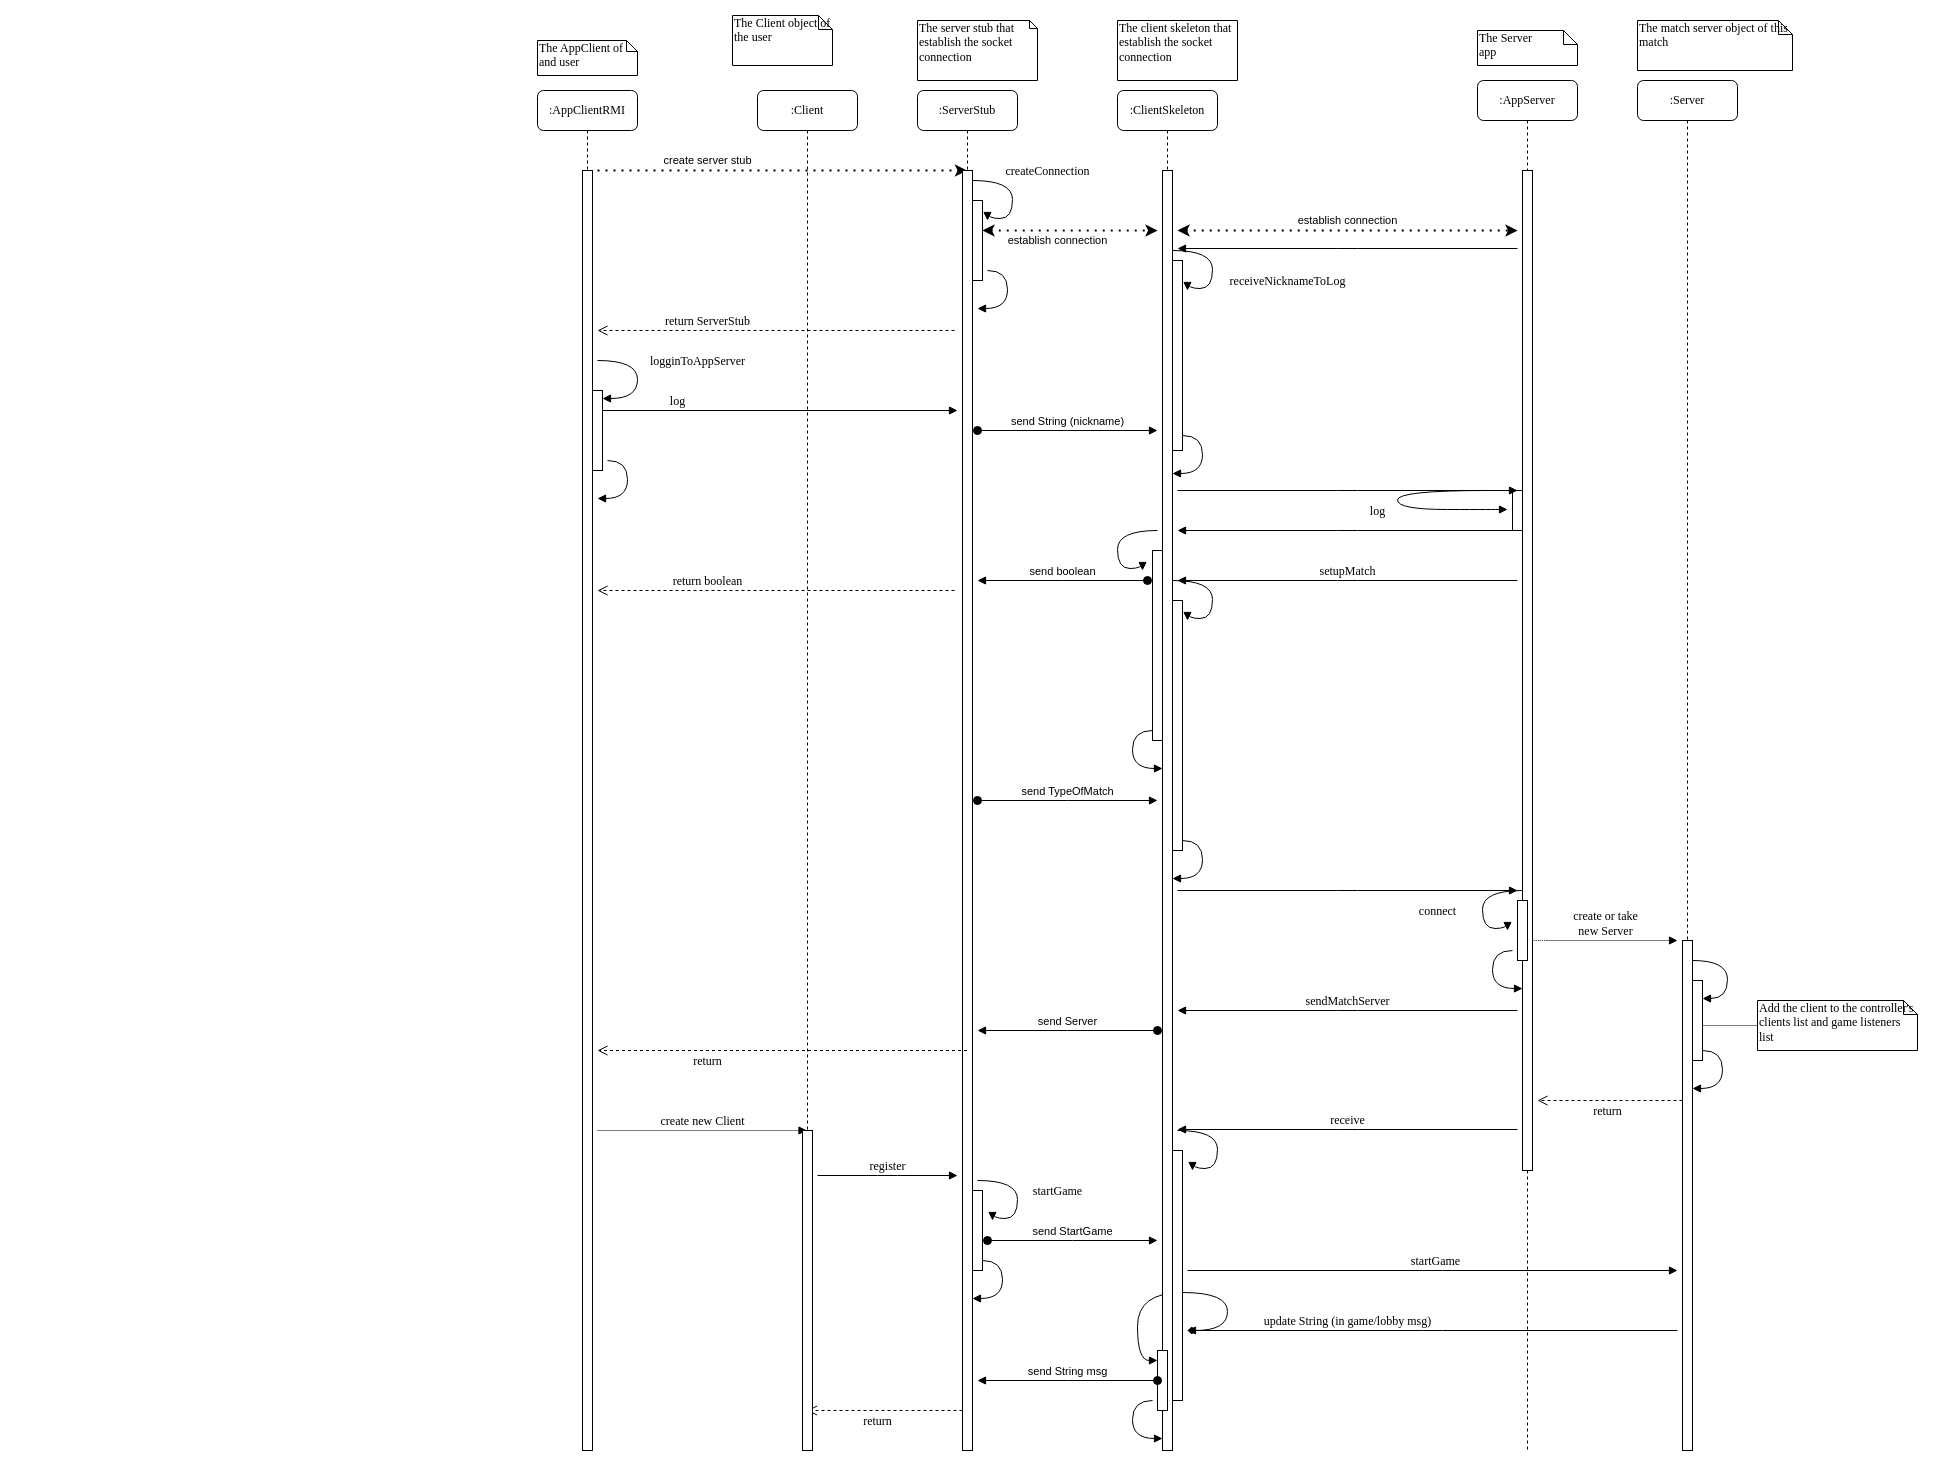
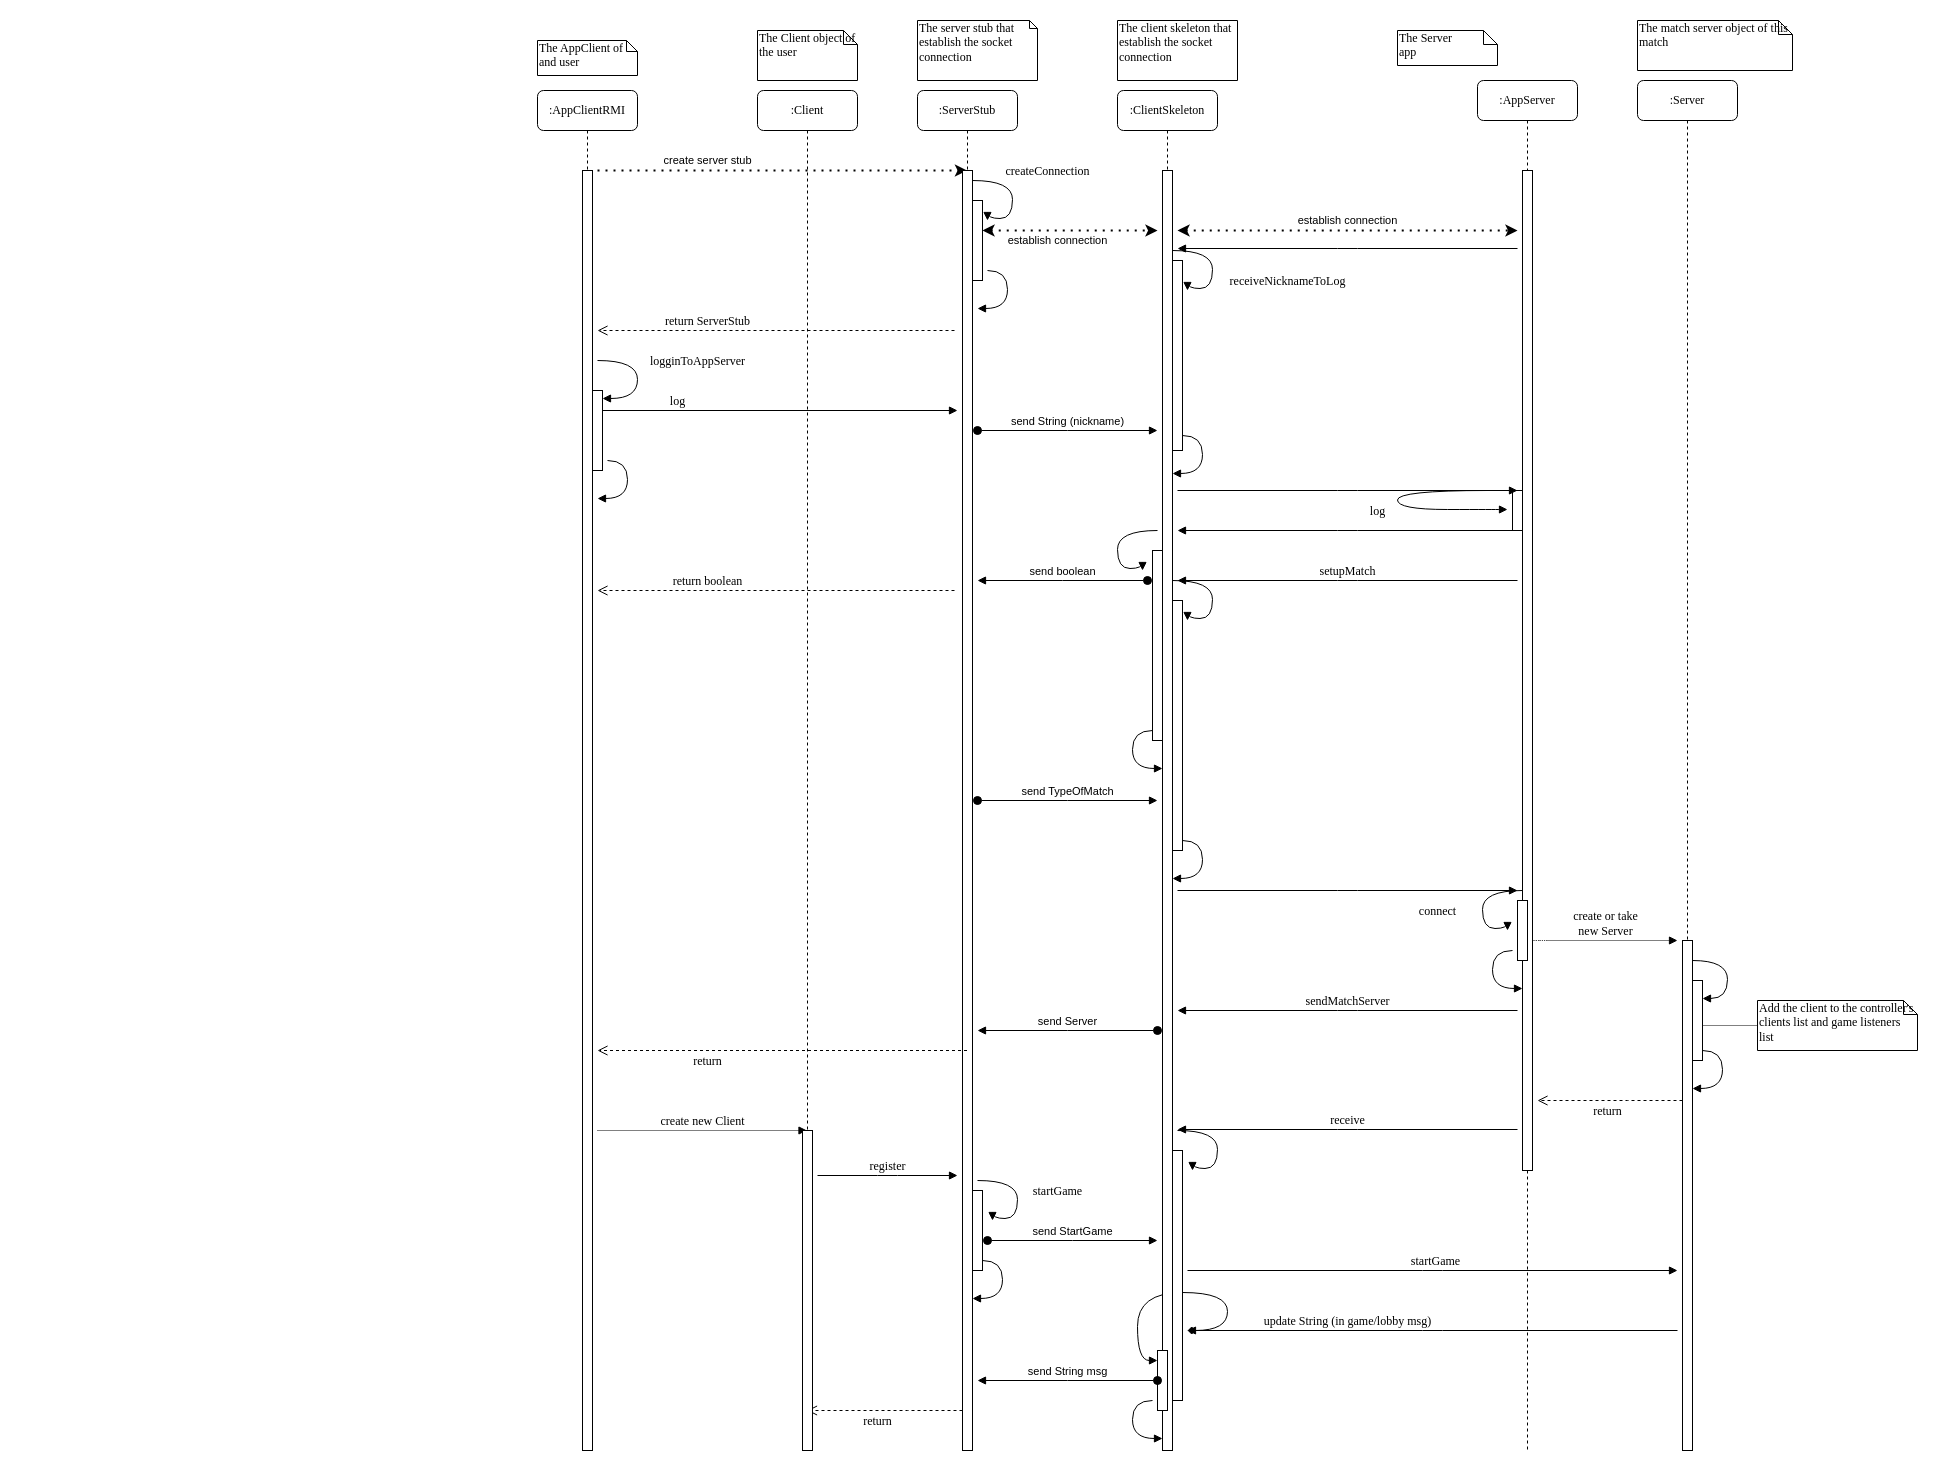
- <mxCell id="24" value="The Client object of the user" style="shape=note;whiteSpace=wrap;html=1;size=14;verticalAlign=top;align=left;spacingTop=-6;rounded=0;shadow=0;comic=0;labelBackgroundColor=none;strokeWidth=1;fontFamily=Verdana;fontSize=12" parent="1" vertex="1"><mxGeometry x="732" y="15" width="100" height="50" as="geometry" /></mxCell>
+ <mxCell id="24" value="The Client object of the user" style="shape=note;whiteSpace=wrap;html=1;size=14;verticalAlign=top;align=left;spacingTop=-6;rounded=0;shadow=0;comic=0;labelBackgroundColor=none;strokeWidth=1;fontFamily=Verdana;fontSize=12" parent="1" vertex="1"><mxGeometry x="757" y="30" width="100" height="50" as="geometry" /></mxCell>
- <mxCell id="18" value="The Server&lt;br&gt;app" style="shape=note;whiteSpace=wrap;html=1;size=14;verticalAlign=top;align=left;spacingTop=-6;rounded=0;shadow=0;comic=0;labelBackgroundColor=none;strokeWidth=1;fontFamily=Verdana;fontSize=12" parent="1" vertex="1"><mxGeometry x="1477" y="30" width="100" height="35" as="geometry" /></mxCell>
+ <mxCell id="18" value="The Server&lt;br&gt;app" style="shape=note;whiteSpace=wrap;html=1;size=14;verticalAlign=top;align=left;spacingTop=-6;rounded=0;shadow=0;comic=0;labelBackgroundColor=none;strokeWidth=1;fontFamily=Verdana;fontSize=12" parent="1" vertex="1"><mxGeometry x="1397" y="30" width="100" height="35" as="geometry" /></mxCell>
